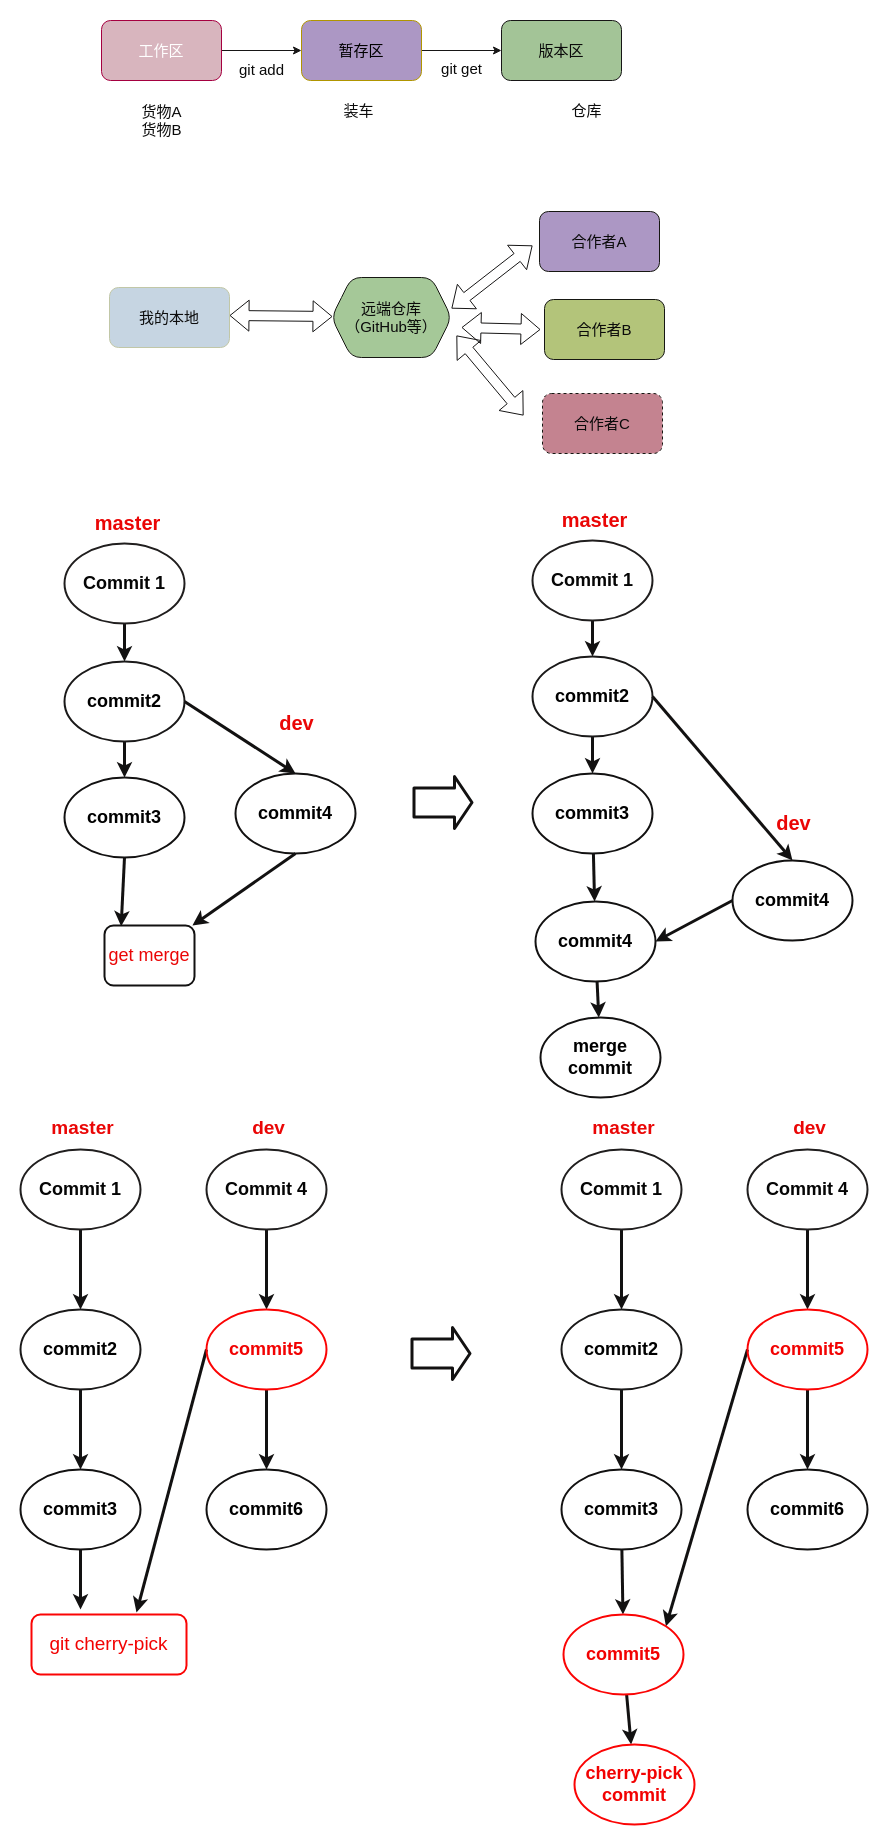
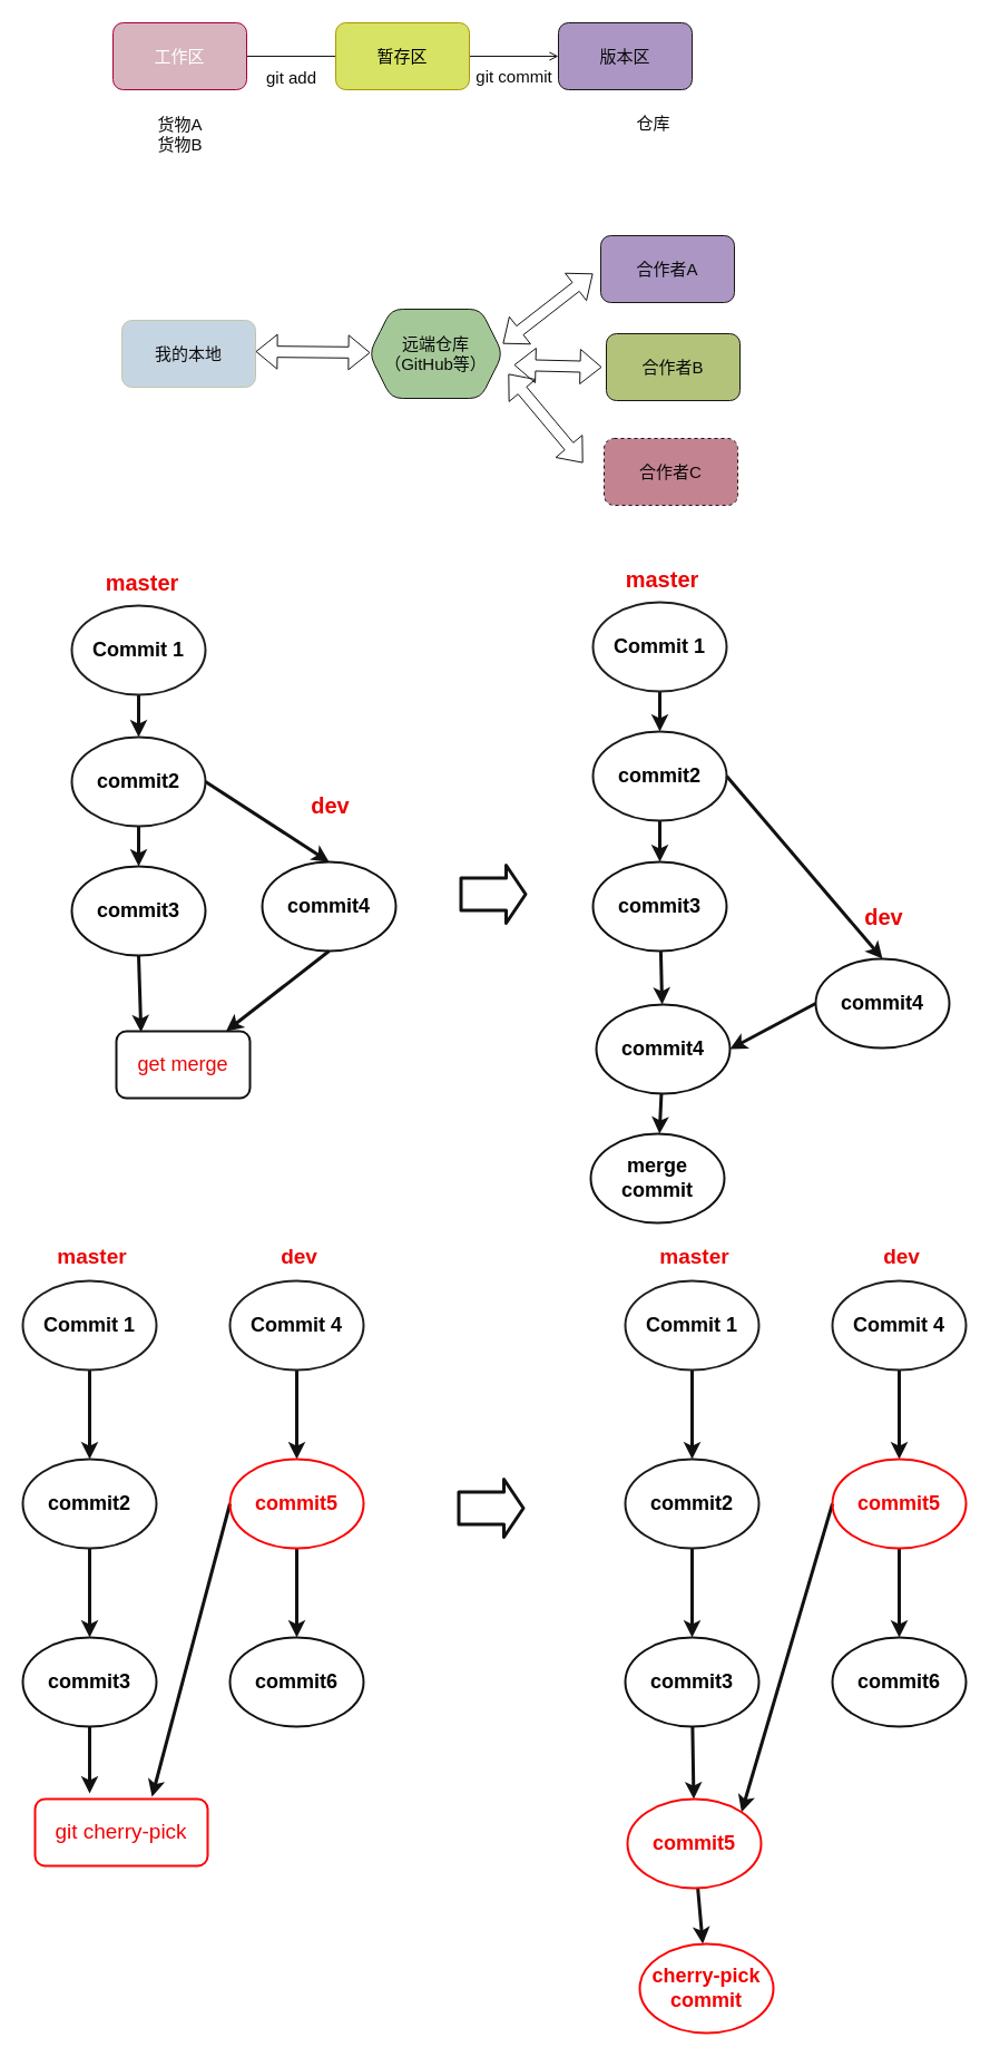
- <mxCell id="2" value="" style="edgeStyle=none;html=1;fontSize=15;align=center;fontColor=#0a0a0a;strokeColor=#171616;" parent="1" source="3" target="5" edge="1"><mxGeometry relative="1" as="geometry" /></mxCell>
+ <mxCell id="2" value="" style="edgeStyle=none;html=1;fontSize=15;align=center;fontColor=#0a0a0a;strokeColor=#171616;endArrow=none;" parent="1" source="3" target="5" edge="1"><mxGeometry relative="1" as="geometry" /></mxCell>
- <mxCell id="5" value="暂存区" style="whiteSpace=wrap;html=1;rounded=1;fontSize=15;align=center;fontColor=#000000;strokeColor=#B09500;fillColor=#ac97c4;" parent="1" vertex="1"><mxGeometry x="301" y="20" width="120" height="60" as="geometry" /></mxCell>
+ <mxCell id="5" value="暂存区" style="whiteSpace=wrap;html=1;rounded=1;fontSize=15;align=center;fontColor=#000000;strokeColor=#B09500;fillColor=#D6E364;" parent="1" vertex="1"><mxGeometry x="301" y="20" width="120" height="60" as="geometry" /></mxCell>
- <mxCell id="4" value="" style="edgeStyle=none;html=1;fontSize=15;align=center;fontColor=#0a0a0a;strokeColor=#171616;" parent="1" source="5" target="6" edge="1"><mxGeometry relative="1" as="geometry" /></mxCell>
+ <mxCell id="4" value="" style="edgeStyle=none;html=1;fontSize=15;align=center;fontColor=#0a0a0a;strokeColor=#171616;endArrow=open;" parent="1" source="5" target="6" edge="1"><mxGeometry relative="1" as="geometry" /></mxCell>
- <mxCell id="6" value="版本区" style="whiteSpace=wrap;html=1;rounded=1;fontSize=15;align=center;fontColor=#0a0a0a;fillColor=#A3C497;strokeColor=#171616;" parent="1" vertex="1"><mxGeometry x="501" y="20" width="120" height="60" as="geometry" /></mxCell>
+ <mxCell id="6" value="版本区" style="whiteSpace=wrap;html=1;rounded=1;fontSize=15;align=center;fontColor=#0a0a0a;fillColor=#ac97c4;strokeColor=#171616;" parent="1" vertex="1"><mxGeometry x="501" y="20" width="120" height="60" as="geometry" /></mxCell>
- <mxCell id="8" value="git get" style="text;html=1;align=center;verticalAlign=middle;resizable=0;points=[];autosize=1;strokeColor=none;fillColor=none;fontSize=15;fontColor=#0a0a0a;" parent="1" vertex="1"><mxGeometry x="418" y="53" width="86" height="30" as="geometry" /></mxCell>
+ <mxCell id="8" value="git commit" style="text;html=1;align=center;verticalAlign=middle;resizable=0;points=[];autosize=1;strokeColor=none;fillColor=none;fontSize=15;fontColor=#0a0a0a;" parent="1" vertex="1"><mxGeometry x="418" y="53" width="86" height="30" as="geometry" /></mxCell>
- <mxCell id="10" value="装车" style="text;html=1;align=center;verticalAlign=middle;resizable=0;points=[];autosize=1;strokeColor=none;fillColor=none;fontSize=15;fontColor=#0a0a0a;" parent="1" vertex="1"><mxGeometry x="334" y="95" width="48" height="30" as="geometry" /></mxCell>
- <mxCell id="32" value="get merge" style="rounded=1;whiteSpace=wrap;html=1;strokeColor=#121111;strokeWidth=2;fontSize=18;fontColor=#ea0606;fillColor=none;gradientColor=none;" vertex="1" parent="1"><mxGeometry x="103.999" y="925" width="90" height="60" as="geometry" /></mxCell>
+ <mxCell id="32" value="get merge" style="rounded=1;whiteSpace=wrap;html=1;strokeColor=#121111;strokeWidth=2;fontSize=18;fontColor=#ea0606;fillColor=none;gradientColor=none;" vertex="1" parent="1"><mxGeometry x="103.999" y="925" width="120" height="60" as="geometry" /></mxCell>
- <mxCell id="61" value="merge commit" style="ellipse;whiteSpace=wrap;html=1;strokeColor=#121111;fillColor=none;fontColor=#000000;fontSize=18;fontStyle=1;strokeWidth=2;" vertex="1" parent="1"><mxGeometry x="540" y="1017" width="120" height="80" as="geometry" /></mxCell>
+ <mxCell id="61" value="merge commit" style="ellipse;whiteSpace=wrap;html=1;strokeColor=#121111;fillColor=none;fontColor=#000000;fontSize=18;fontStyle=1;strokeWidth=2;" vertex="1" parent="1"><mxGeometry x="530" y="1017" width="120" height="80" as="geometry" /></mxCell>
